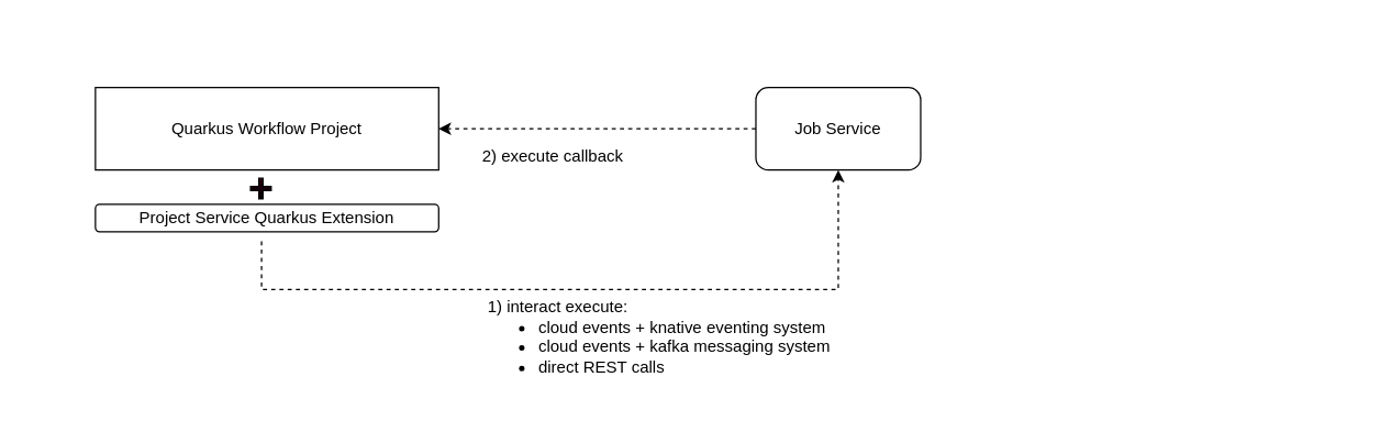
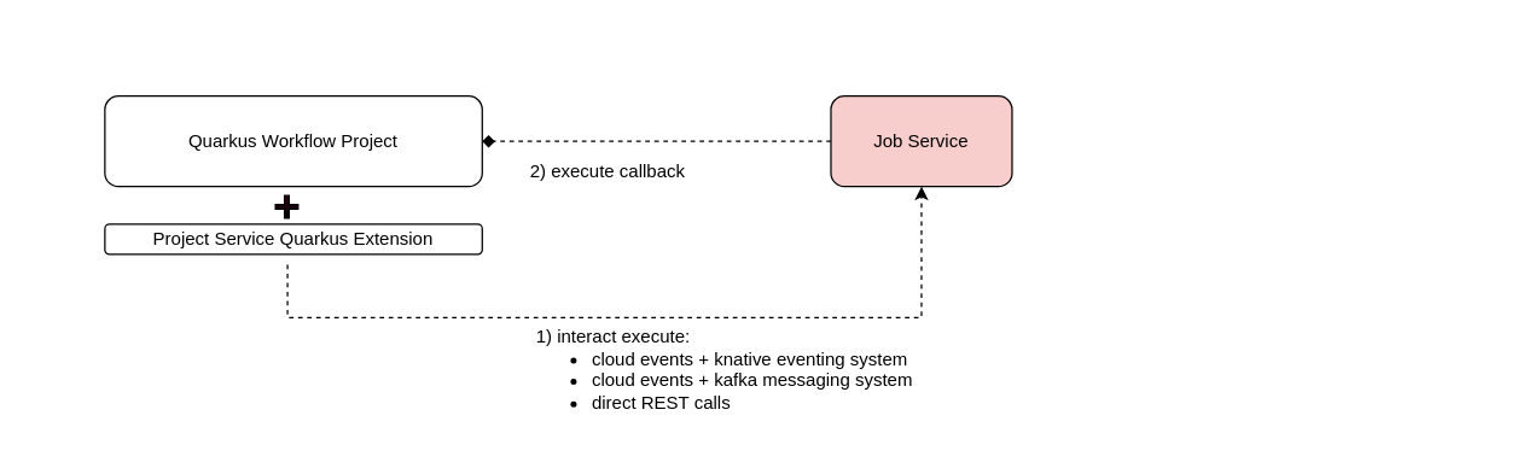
- <mxCell id="5" value="Quarkus Workflow Project" style="whiteSpace=wrap;html=1;rounded=0;" vertex="1" parent="4"><mxGeometry x="49" y="43" width="250" height="60" as="geometry" /></mxCell>
+ <mxCell id="5" value="Quarkus Workflow Project" style="rounded=1;whiteSpace=wrap;html=1;" vertex="1" parent="4"><mxGeometry x="49" y="43" width="250" height="60" as="geometry" /></mxCell>
- <mxCell id="2" value="" style="endArrow=classic;html=1;rounded=0;fontFamily=Helvetica;fontSize=10;dashed=1;exitX=0;exitY=0.5;exitDx=0;exitDy=0;" edge="1" parent="1" source="9" target="5"><mxGeometry width="50" height="50" relative="1" as="geometry"><mxPoint x="404" y="100" as="sourcePoint" /><mxPoint x="330" y="84" as="targetPoint" /></mxGeometry></mxCell>
+ <mxCell id="2" value="" style="endArrow=diamond;html=1;rounded=0;fontFamily=Helvetica;fontSize=10;dashed=1;exitX=0;exitY=0.5;exitDx=0;exitDy=0;" edge="1" parent="1" source="9" target="5"><mxGeometry width="50" height="50" relative="1" as="geometry"><mxPoint x="404" y="100" as="sourcePoint" /><mxPoint x="330" y="84" as="targetPoint" /></mxGeometry></mxCell>
- <mxCell id="9" value="Job Service" style="rounded=1;whiteSpace=wrap;html=1;" vertex="1" parent="8"><mxGeometry x="-151" y="-7" width="120" height="60" as="geometry" /></mxCell>
+ <mxCell id="9" value="Job Service" style="rounded=1;whiteSpace=wrap;html=1;fillColor=#f8cecc;" vertex="1" parent="8"><mxGeometry x="-151" y="-7" width="120" height="60" as="geometry" /></mxCell>
